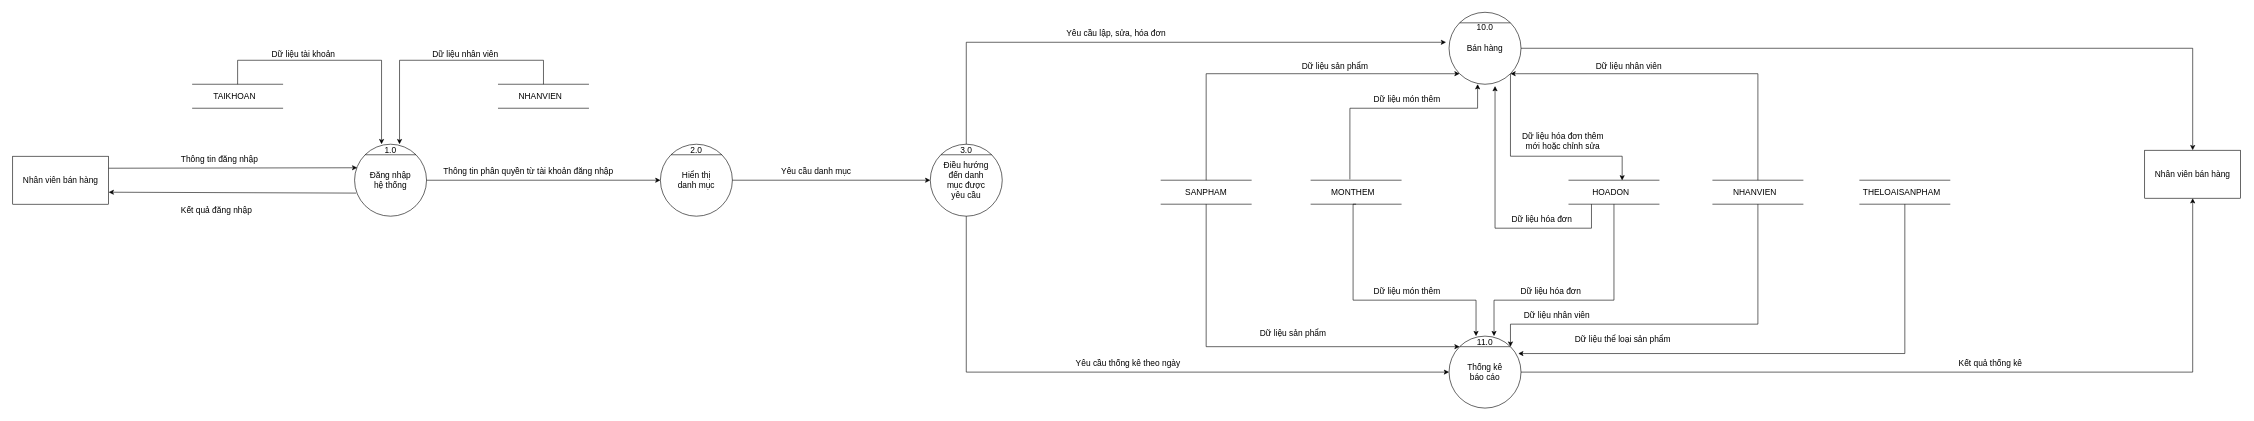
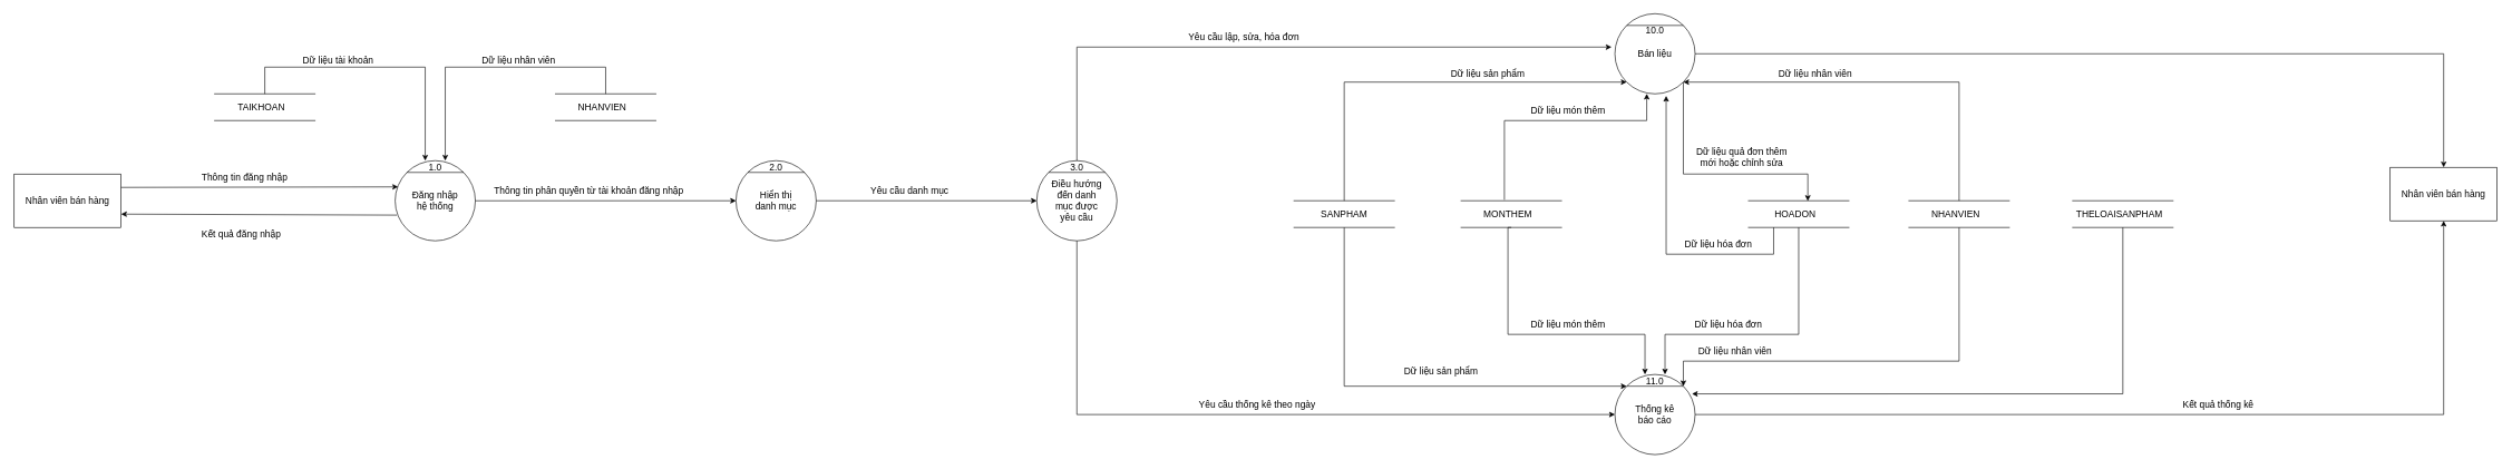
- <mxCell id="30" value="&lt;font style=&quot;font-size: 14px&quot;&gt;Bán hàng&lt;/font&gt;" style="text;html=1;strokeColor=none;fillColor=none;align=center;verticalAlign=middle;whiteSpace=wrap;rounded=0;" parent="1" vertex="1"><mxGeometry x="2435" y="65" width="80" height="30" as="geometry" /></mxCell>
+ <mxCell id="30" value="&lt;font style=&quot;font-size: 14px&quot;&gt;Bán liệu&lt;/font&gt;" style="text;html=1;strokeColor=none;fillColor=none;align=center;verticalAlign=middle;whiteSpace=wrap;rounded=0;" parent="1" vertex="1"><mxGeometry x="2435" y="65" width="80" height="30" as="geometry" /></mxCell>
- <mxCell id="60" value="Dữ liệu hóa đơn thêm mới hoặc chỉnh sửa" style="text;html=1;strokeColor=none;fillColor=none;align=center;verticalAlign=middle;whiteSpace=wrap;rounded=0;fontSize=14;" parent="1" vertex="1"><mxGeometry x="2525" y="220" width="160" height="30" as="geometry" /></mxCell>
+ <mxCell id="60" value="Dữ liệu quả đơn thêm mới hoặc chỉnh sửa" style="text;html=1;strokeColor=none;fillColor=none;align=center;verticalAlign=middle;whiteSpace=wrap;rounded=0;fontSize=14;" parent="1" vertex="1"><mxGeometry x="2525" y="220" width="160" height="30" as="geometry" /></mxCell>
- <mxCell id="57" value="Dữ liệu thể loại sản phẩm" style="text;html=1;strokeColor=none;fillColor=none;align=center;verticalAlign=middle;whiteSpace=wrap;rounded=0;fontSize=14;" parent="1" vertex="1"><mxGeometry x="2615" y="550" width="180" height="30" as="geometry" /></mxCell>
